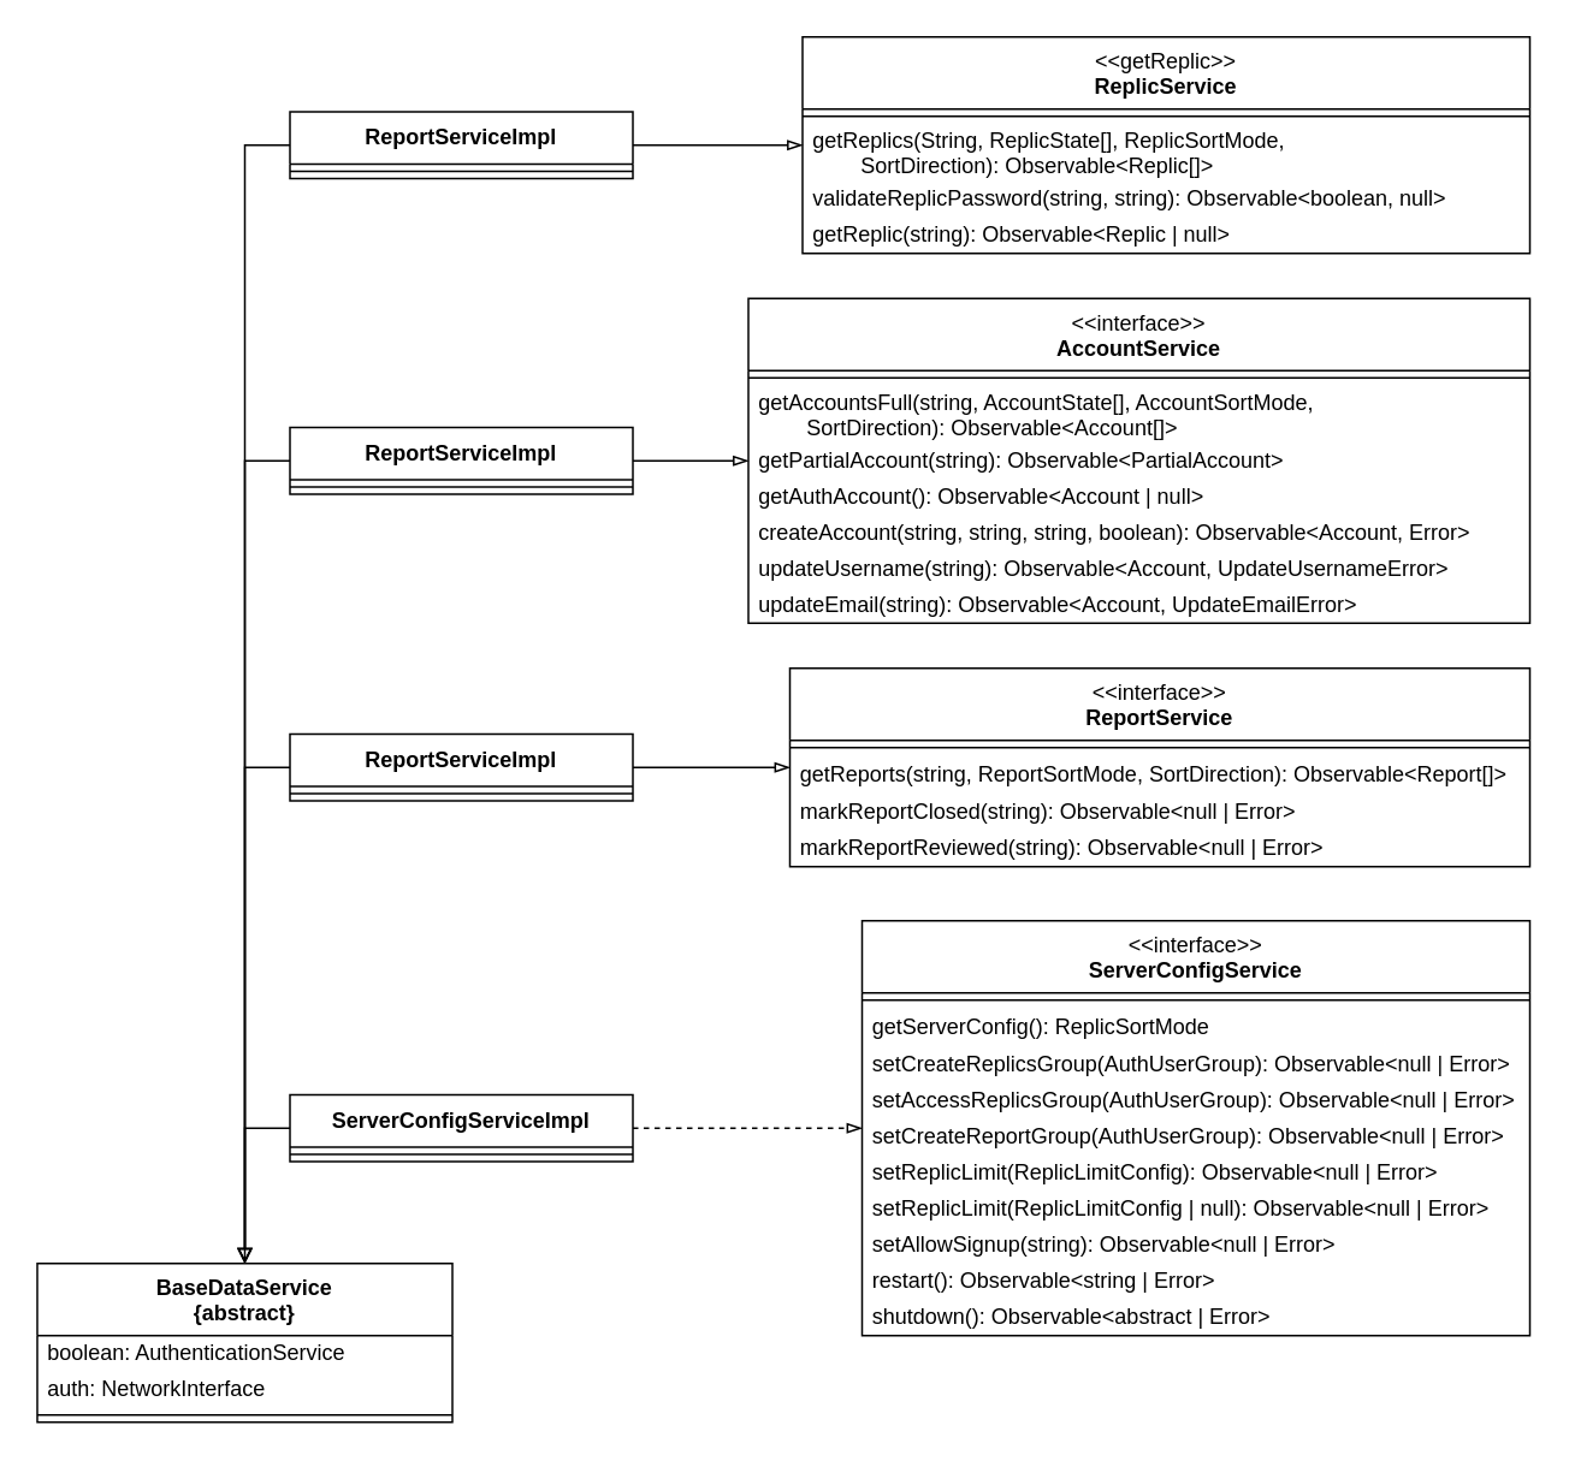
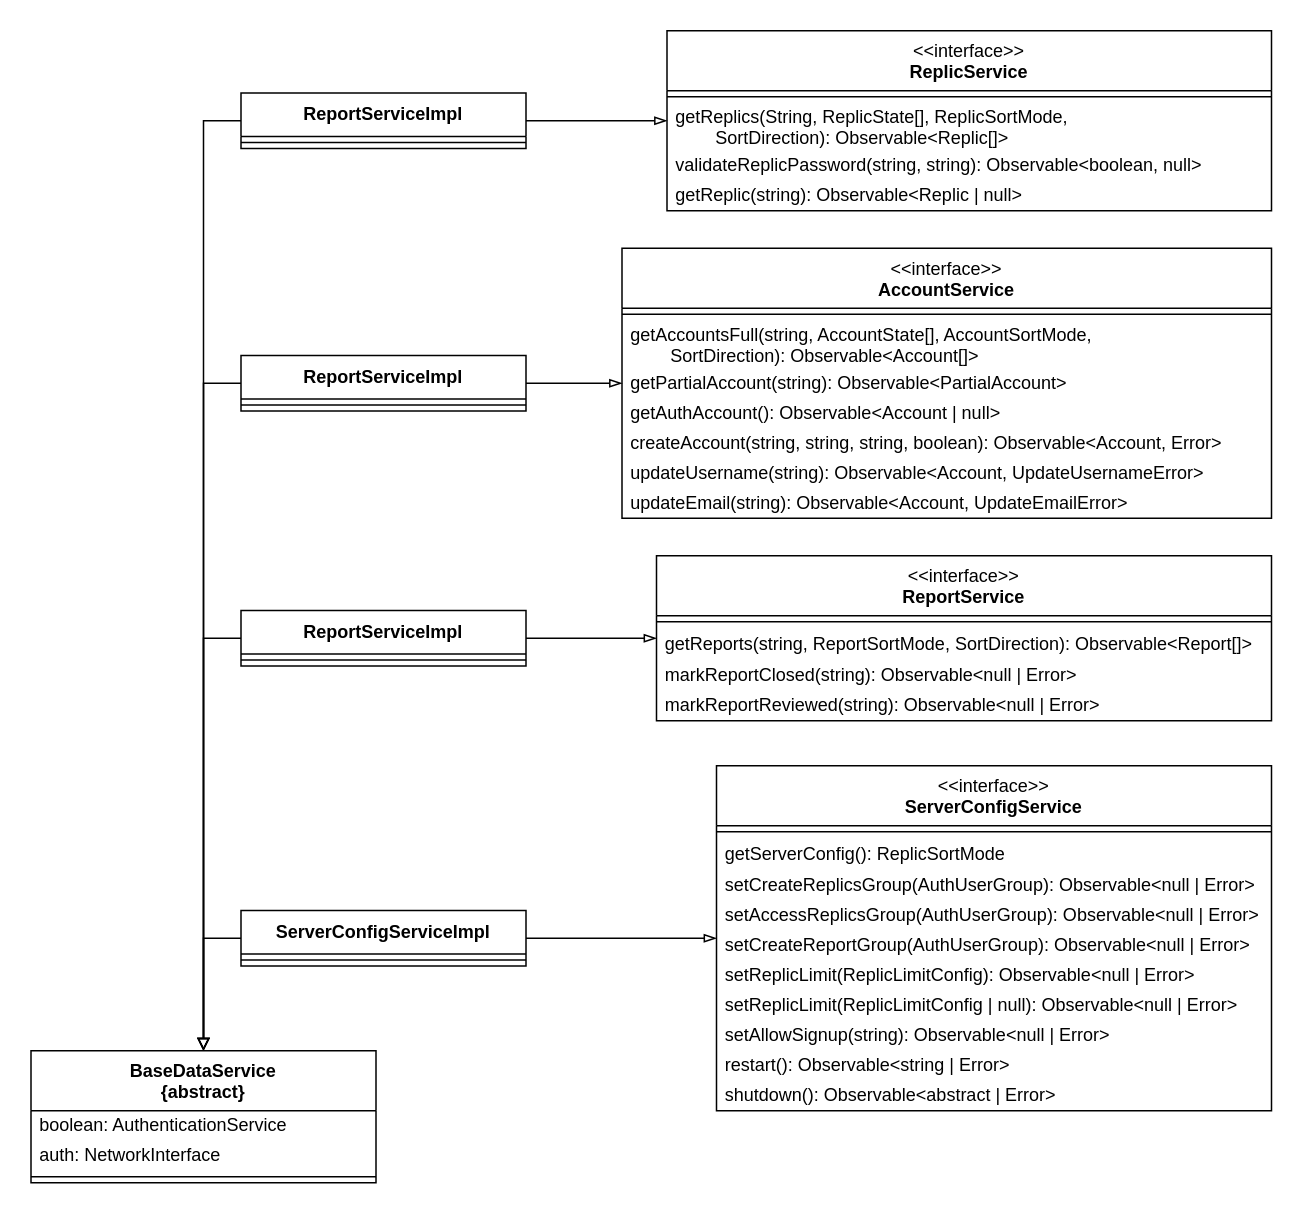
- <mxCell id="2" value="&amp;lt;&amp;lt;getReplic&amp;gt;&amp;gt;&lt;br&gt;&lt;b&gt;ReplicService&lt;/b&gt;&lt;div&gt;&lt;br/&gt;&lt;/div&gt;" style="swimlane;fontStyle=0;align=center;verticalAlign=top;childLayout=stackLayout;horizontal=1;startSize=40;horizontalStack=0;resizeParent=1;resizeParentMax=0;resizeLast=0;collapsible=0;marginBottom=0;html=1;whiteSpace=wrap;" parent="1" vertex="1"><mxGeometry x="444" y="20" width="403" height="120" as="geometry" /></mxCell>
+ <mxCell id="2" value="&amp;lt;&amp;lt;interface&amp;gt;&amp;gt;&lt;br&gt;&lt;b&gt;ReplicService&lt;/b&gt;&lt;div&gt;&lt;br/&gt;&lt;/div&gt;" style="swimlane;fontStyle=0;align=center;verticalAlign=top;childLayout=stackLayout;horizontal=1;startSize=40;horizontalStack=0;resizeParent=1;resizeParentMax=0;resizeLast=0;collapsible=0;marginBottom=0;html=1;whiteSpace=wrap;" parent="1" vertex="1"><mxGeometry x="444" y="20" width="403" height="120" as="geometry" /></mxCell>
- <mxCell id="35" style="edgeStyle=orthogonalEdgeStyle;rounded=0;orthogonalLoop=1;jettySize=auto;html=1;endArrow=blockThin;endFill=0;dashed=1;" edge="1" parent="1" source="37" target="20"><mxGeometry relative="1" as="geometry" /></mxCell>
+ <mxCell id="35" style="edgeStyle=orthogonalEdgeStyle;rounded=0;orthogonalLoop=1;jettySize=auto;html=1;endArrow=blockThin;endFill=0;" edge="1" parent="1" source="37" target="20"><mxGeometry relative="1" as="geometry" /></mxCell>
- <mxCell id="36" style="edgeStyle=orthogonalEdgeStyle;rounded=0;orthogonalLoop=1;jettySize=auto;html=1;endArrow=open;endFill=0;" edge="1" parent="1" source="37" target="31"><mxGeometry relative="1" as="geometry"><Array as="points"><mxPoint x="135" y="625" /></Array></mxGeometry></mxCell>
+ <mxCell id="36" style="edgeStyle=orthogonalEdgeStyle;rounded=0;orthogonalLoop=1;jettySize=auto;html=1;endArrow=block;endFill=0;" edge="1" parent="1" source="37" target="31"><mxGeometry relative="1" as="geometry"><Array as="points"><mxPoint x="135" y="625" /></Array></mxGeometry></mxCell>
